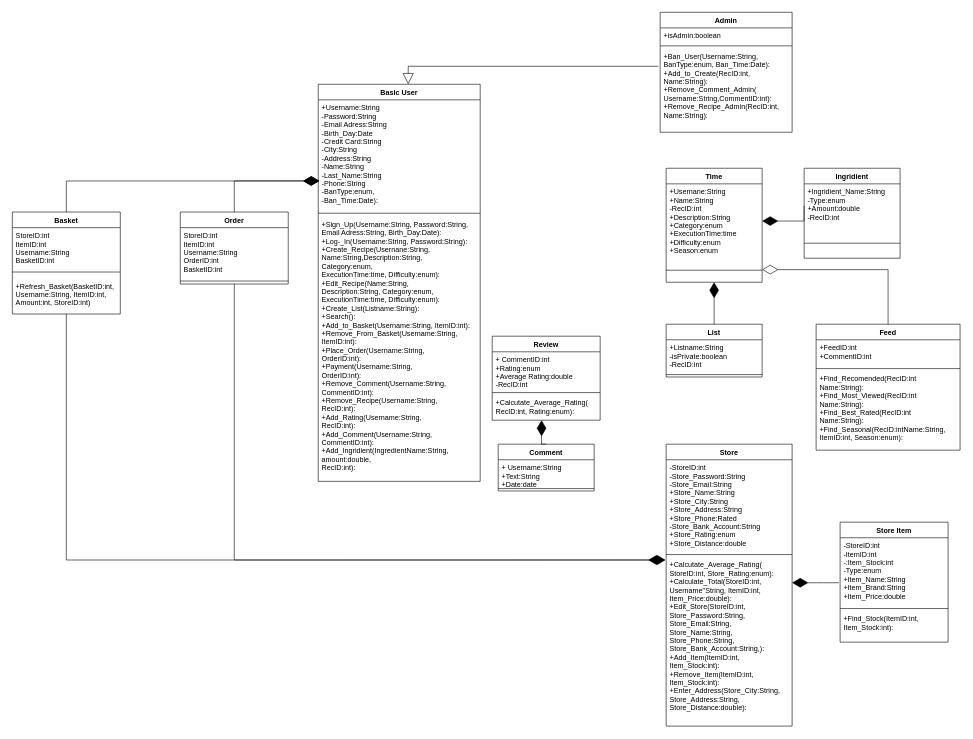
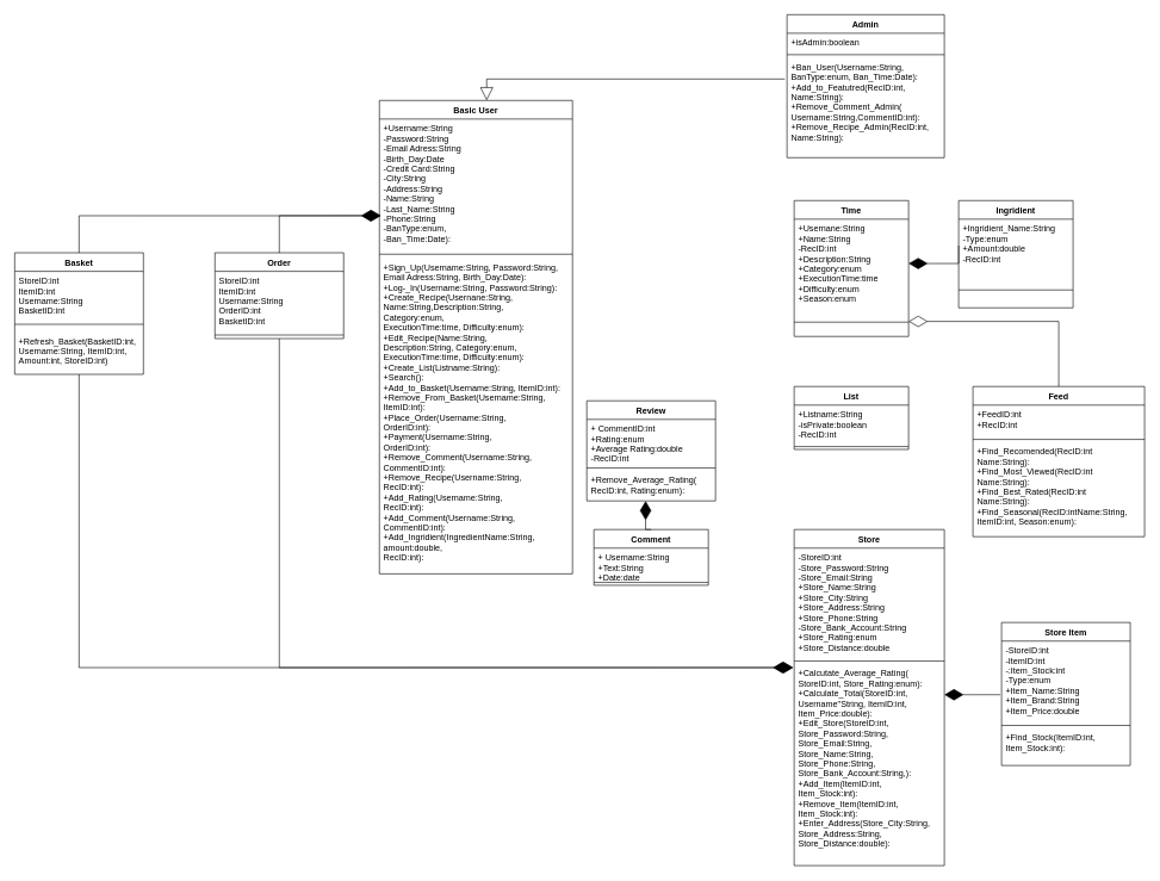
- <mxCell id="9" value="+Ban_User(Username:String,&#10;BanType:enum, Ban_Time:Date):&#10;+Add_to_Create(RecID:int,&#10;Name:String):&#10;+Remove_Comment_Admin(&#10;Username:String,CommentID:int):&#10;+Remove_Recipe_Admin(RecID:int,&#10;Name:String):" style="text;strokeColor=none;fillColor=none;align=left;verticalAlign=top;spacingLeft=4;spacingRight=4;overflow=hidden;rotatable=0;points=[[0,0.5],[1,0.5]];portConstraint=eastwest;" parent="6" vertex="1"><mxGeometry y="60" width="220" height="140" as="geometry" /></mxCell>
+ <mxCell id="9" value="+Ban_User(Username:String,&#10;BanType:enum, Ban_Time:Date):&#10;+Add_to_Featutred(RecID:int,&#10;Name:String):&#10;+Remove_Comment_Admin(&#10;Username:String,CommentID:int):&#10;+Remove_Recipe_Admin(RecID:int,&#10;Name:String):" style="text;strokeColor=none;fillColor=none;align=left;verticalAlign=top;spacingLeft=4;spacingRight=4;overflow=hidden;rotatable=0;points=[[0,0.5],[1,0.5]];portConstraint=eastwest;" parent="6" vertex="1"><mxGeometry y="60" width="220" height="140" as="geometry" /></mxCell>
- <mxCell id="21" value="" style="endArrow=diamondThin;endFill=1;endSize=24;html=1;rounded=0;edgeStyle=orthogonalEdgeStyle;exitX=0.5;exitY=0;exitDx=0;exitDy=0;entryX=0.5;entryY=1;entryDx=0;entryDy=0;" parent="1" source="18" target="11" edge="1"><mxGeometry width="160" relative="1" as="geometry"><mxPoint x="1110" y="470" as="sourcePoint" /><mxPoint x="1270" y="470" as="targetPoint" /></mxGeometry></mxCell>
- <mxCell id="31" value="+FeedID:int&#10;+CommentID:int" style="text;strokeColor=none;fillColor=none;align=left;verticalAlign=top;spacingLeft=4;spacingRight=4;overflow=hidden;rotatable=0;points=[[0,0.5],[1,0.5]];portConstraint=eastwest;" parent="30" vertex="1"><mxGeometry y="26" width="240" height="44" as="geometry" /></mxCell>
+ <mxCell id="31" value="+FeedID:int&#10;+RecID:int" style="text;strokeColor=none;fillColor=none;align=left;verticalAlign=top;spacingLeft=4;spacingRight=4;overflow=hidden;rotatable=0;points=[[0,0.5],[1,0.5]];portConstraint=eastwest;" parent="30" vertex="1"><mxGeometry y="26" width="240" height="44" as="geometry" /></mxCell>
- <mxCell id="25" value="+Calcutate_Average_Rating(&#10;RecID:int, Rating:enum):" style="text;strokeColor=none;fillColor=none;align=left;verticalAlign=top;spacingLeft=4;spacingRight=4;overflow=hidden;rotatable=0;points=[[0,0.5],[1,0.5]];portConstraint=eastwest;" parent="22" vertex="1"><mxGeometry y="98" width="180" height="42" as="geometry" /></mxCell>
+ <mxCell id="25" value="+Remove_Average_Rating(&#10;RecID:int, Rating:enum):" style="text;strokeColor=none;fillColor=none;align=left;verticalAlign=top;spacingLeft=4;spacingRight=4;overflow=hidden;rotatable=0;points=[[0,0.5],[1,0.5]];portConstraint=eastwest;" parent="22" vertex="1"><mxGeometry y="98" width="180" height="42" as="geometry" /></mxCell>
- <mxCell id="36" value="-StoreID:int&#10;-Store_Password:String&#10;-Store_Email:String&#10;+Store_Name:String&#10;+Store_City:String&#10;+Store_Address:String&#10;+Store_Phone:Rated&#10;-Store_Bank_Account:String&#10;+Store_Rating:enum&#10;+Store_Distance:double" style="text;strokeColor=none;fillColor=none;align=left;verticalAlign=top;spacingLeft=4;spacingRight=4;overflow=hidden;rotatable=0;points=[[0,0.5],[1,0.5]];portConstraint=eastwest;" parent="35" vertex="1"><mxGeometry y="26" width="210" height="154" as="geometry" /></mxCell>
+ <mxCell id="36" value="-StoreID:int&#10;-Store_Password:String&#10;-Store_Email:String&#10;+Store_Name:String&#10;+Store_City:String&#10;+Store_Address:String&#10;+Store_Phone:String&#10;-Store_Bank_Account:String&#10;+Store_Rating:enum&#10;+Store_Distance:double" style="text;strokeColor=none;fillColor=none;align=left;verticalAlign=top;spacingLeft=4;spacingRight=4;overflow=hidden;rotatable=0;points=[[0,0.5],[1,0.5]];portConstraint=eastwest;" parent="35" vertex="1"><mxGeometry y="26" width="210" height="154" as="geometry" /></mxCell>
